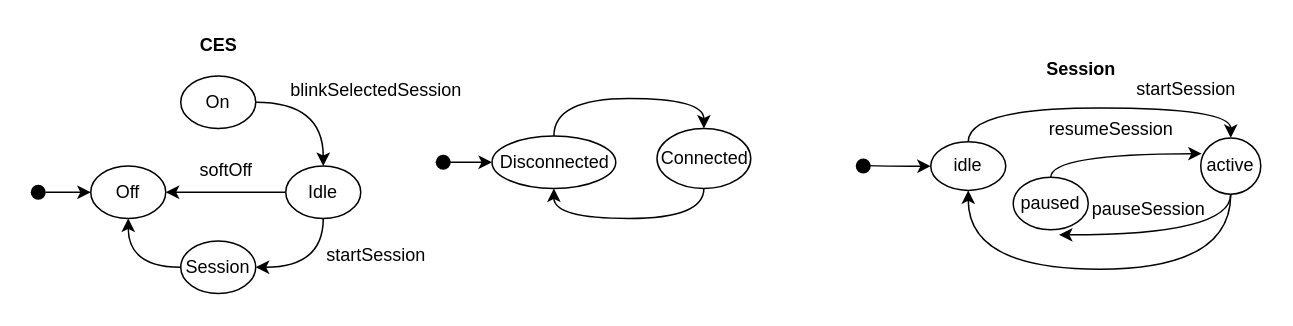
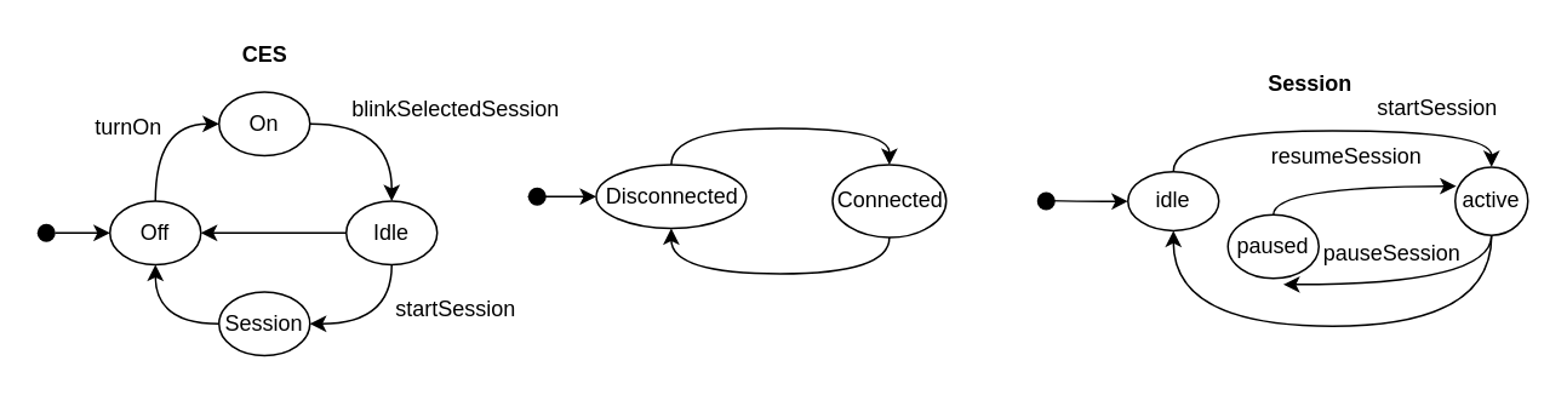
+ <mxCell id="28" value="turnOn" style="text;html=1;align=center;verticalAlign=middle;resizable=0;points=[];autosize=1;strokeColor=none;fillColor=none;" parent="1" vertex="1"><mxGeometry x="45" y="60" width="50" height="20" as="geometry" /></mxCell>
+ <mxCell id="6" style="edgeStyle=orthogonalEdgeStyle;curved=1;rounded=0;orthogonalLoop=1;jettySize=auto;html=1;exitX=0.5;exitY=0;exitDx=0;exitDy=0;entryX=0;entryY=0.5;entryDx=0;entryDy=0;" parent="1" source="7" target="14" edge="1"><mxGeometry relative="1" as="geometry" /></mxCell>
- <mxCell id="20" value="Connected" style="ellipse;whiteSpace=wrap;html=1;fillColor=#FFFFFF;" parent="1" vertex="1"><mxGeometry x="437.5" y="85" width="62.5" height="40" as="geometry" /></mxCell>
+ <mxCell id="20" value="Connected" style="ellipse;whiteSpace=wrap;html=1;fillColor=#FFFFFF;" parent="1" vertex="1"><mxGeometry x="457.5" y="90" width="62.5" height="40" as="geometry" /></mxCell>
- <mxCell id="29" value="softOff" style="text;html=1;align=center;verticalAlign=middle;resizable=0;points=[];autosize=1;strokeColor=none;fillColor=none;" parent="1" vertex="1"><mxGeometry x="125" y="102.5" width="50" height="20" as="geometry" /></mxCell>
